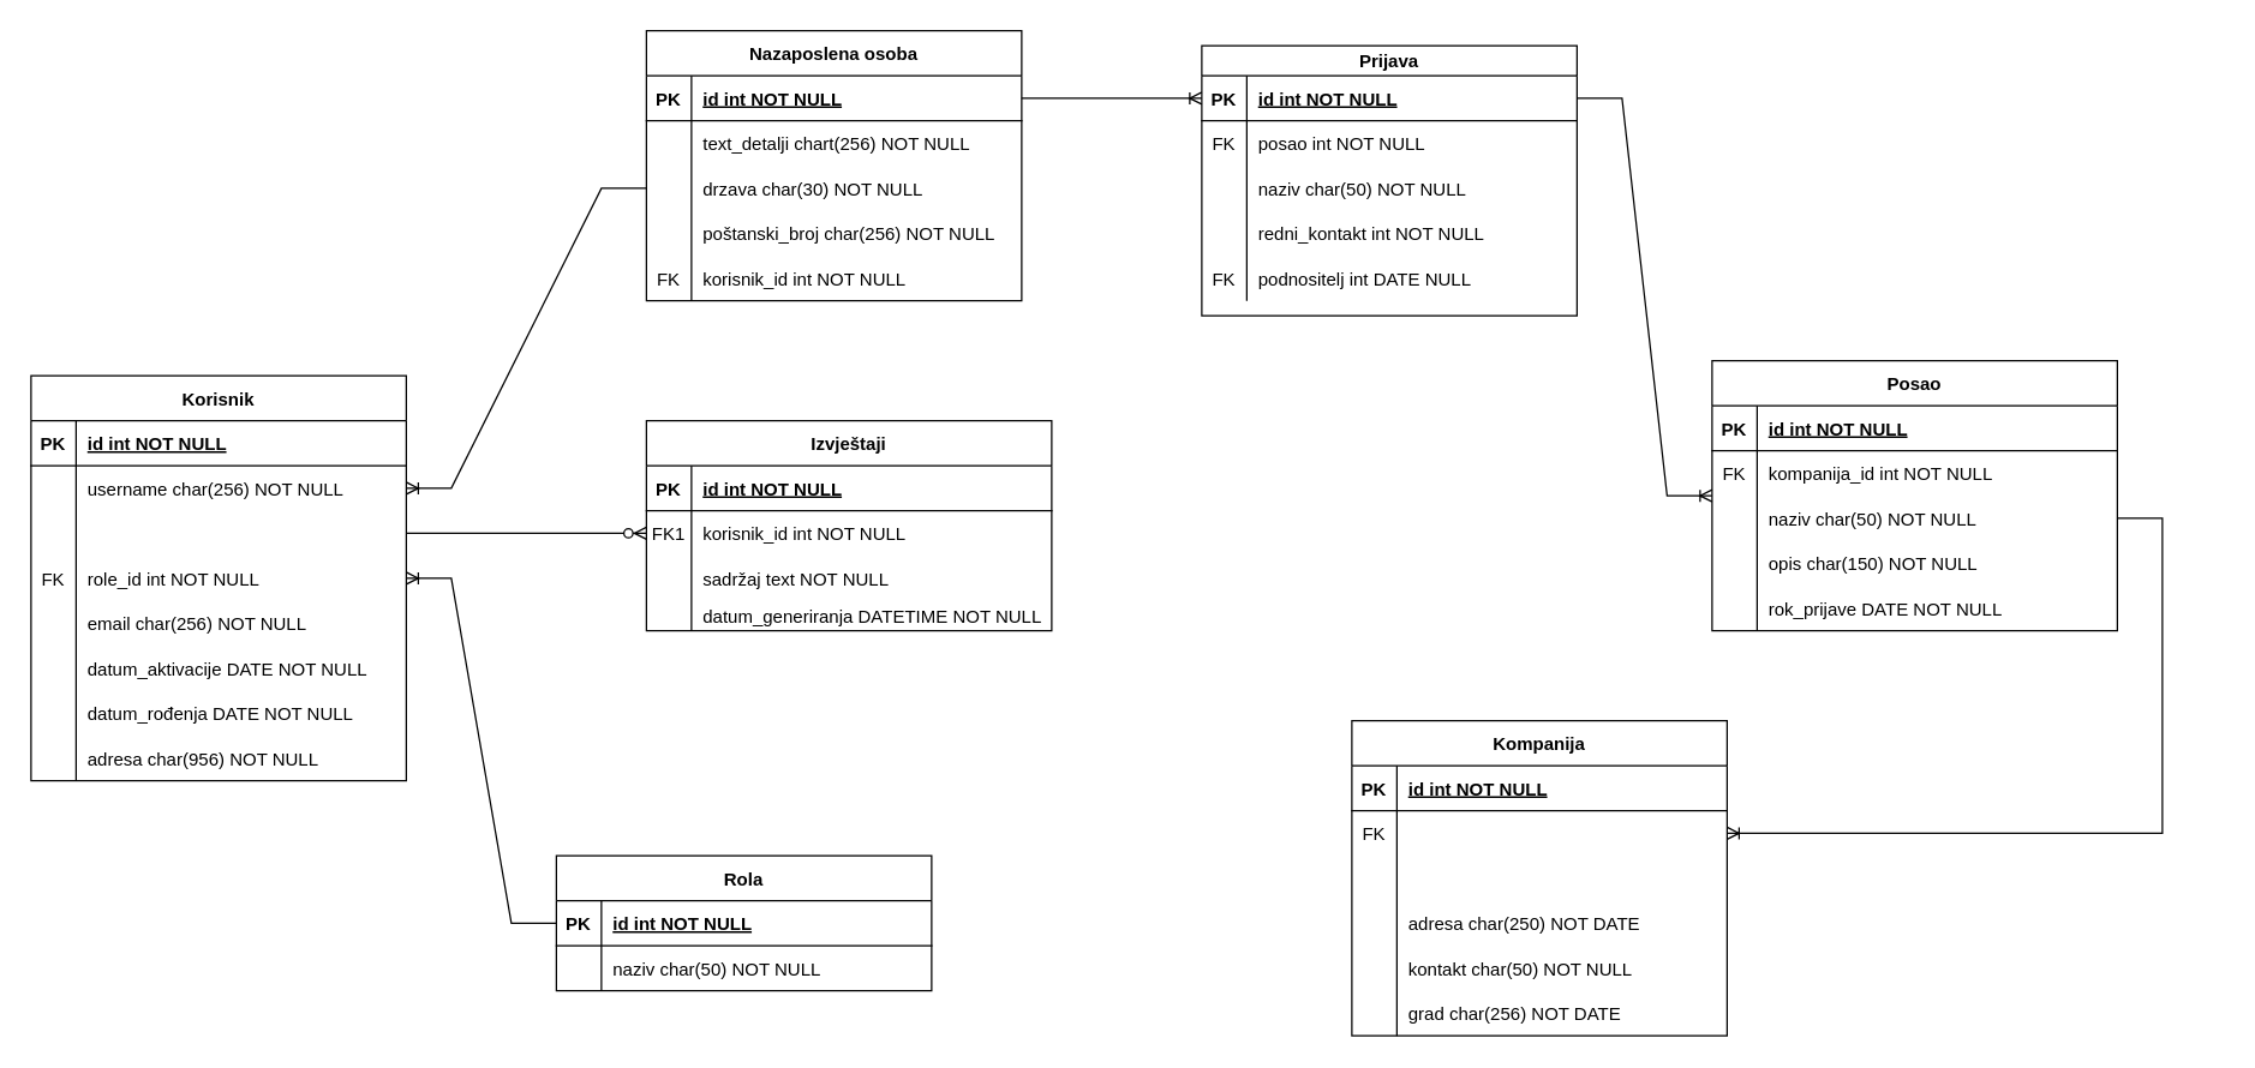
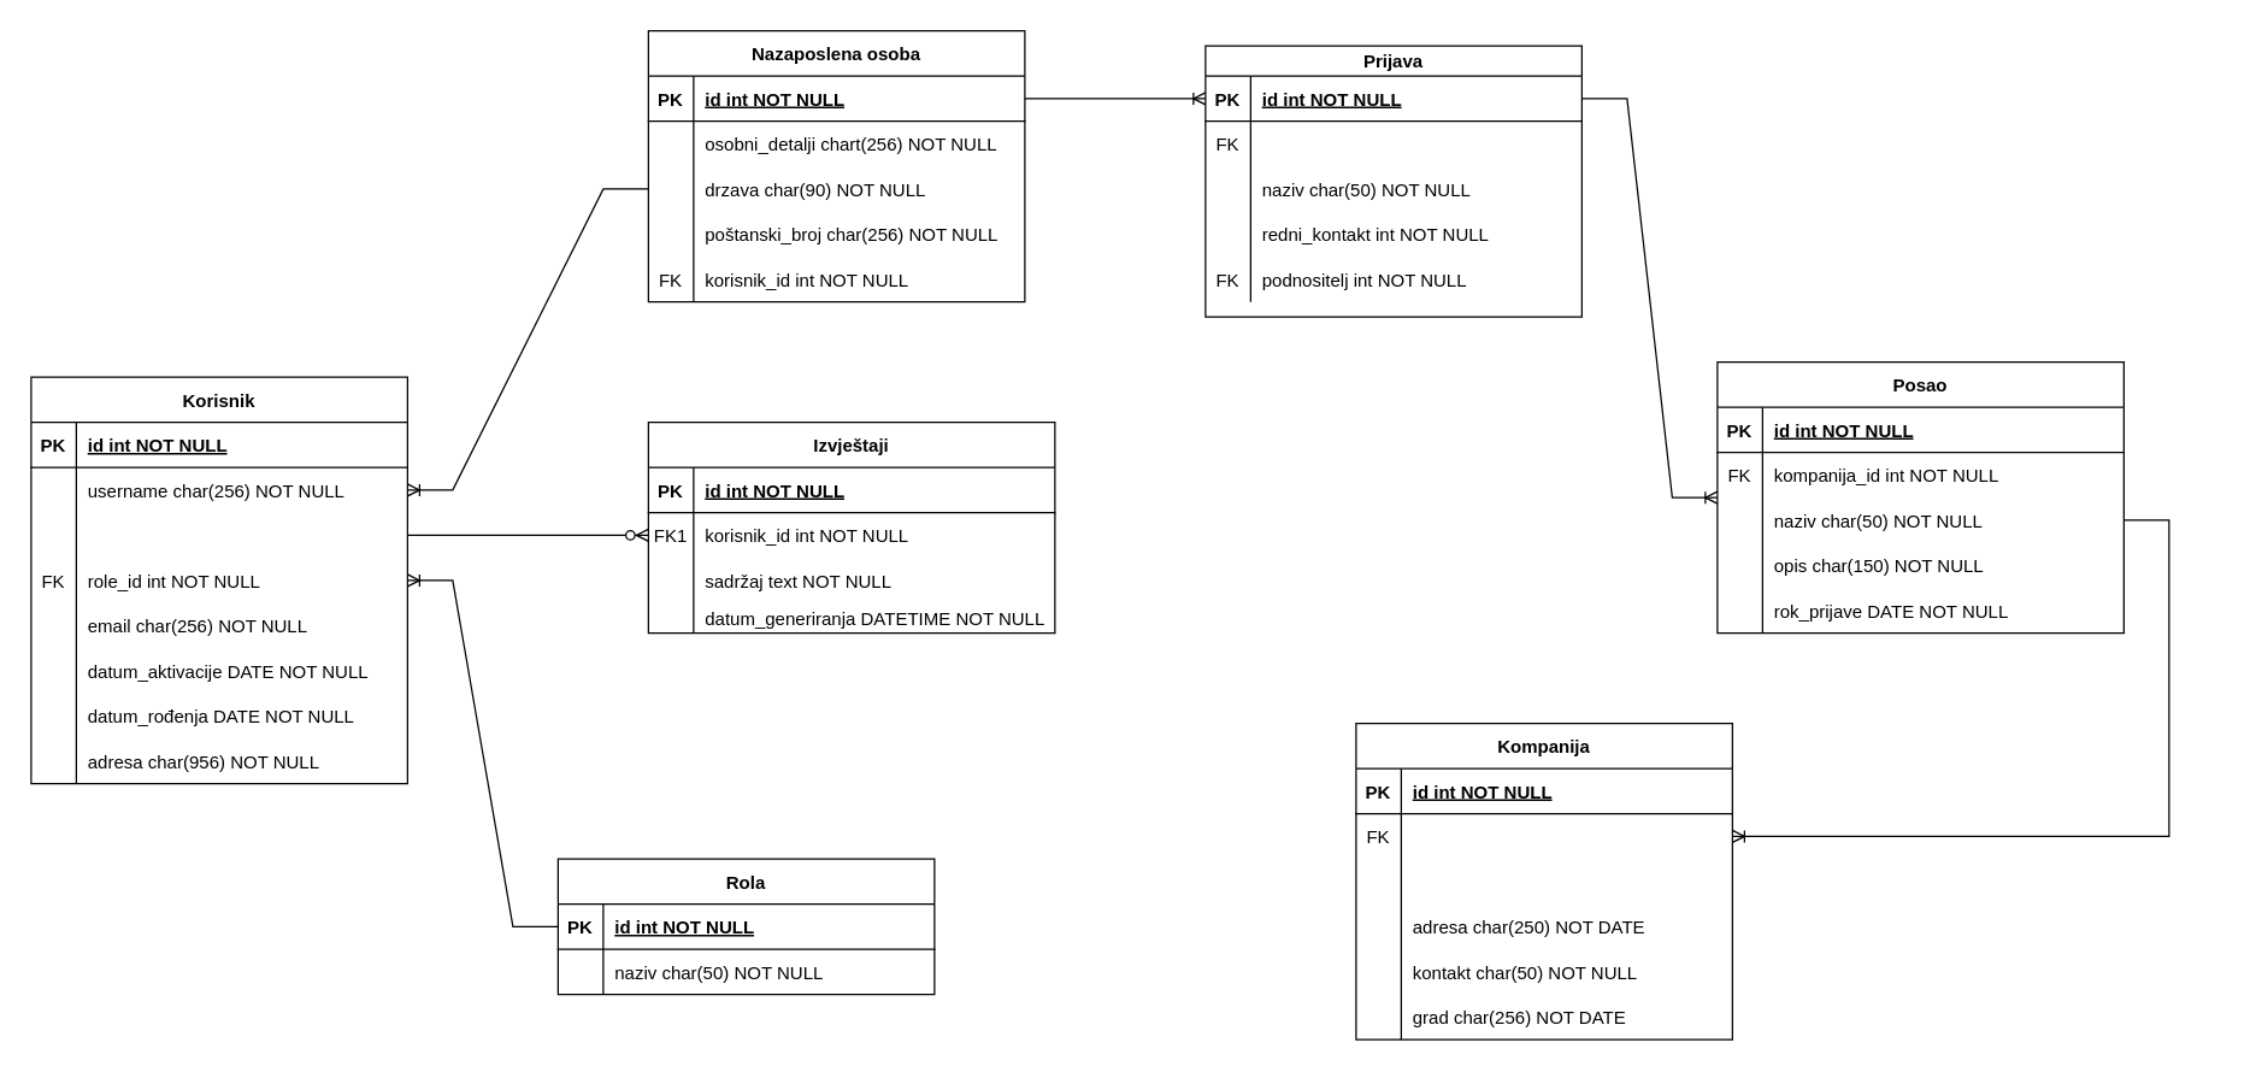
- <mxCell id="107" value="posao int NOT NULL" style="shape=partialRectangle;overflow=hidden;connectable=0;fillColor=none;top=0;left=0;bottom=0;right=0;align=left;spacingLeft=6;" parent="105" vertex="1"><mxGeometry x="30" width="220" height="30" as="geometry"><mxRectangle width="220" height="30" as="alternateBounds" /></mxGeometry></mxCell>
- <mxCell id="8" value="text_detalji chart(256) NOT NULL" style="shape=partialRectangle;overflow=hidden;connectable=0;fillColor=none;top=0;left=0;bottom=0;right=0;align=left;spacingLeft=6;" parent="6" vertex="1"><mxGeometry x="30" width="220" height="30" as="geometry"><mxRectangle width="220" height="30" as="alternateBounds" /></mxGeometry></mxCell>
+ <mxCell id="8" value="osobni_detalji chart(256) NOT NULL" style="shape=partialRectangle;overflow=hidden;connectable=0;fillColor=none;top=0;left=0;bottom=0;right=0;align=left;spacingLeft=6;" parent="6" vertex="1"><mxGeometry x="30" width="220" height="30" as="geometry"><mxRectangle width="220" height="30" as="alternateBounds" /></mxGeometry></mxCell>
- <mxCell id="11" value="drzava char(30) NOT NULL" style="shape=partialRectangle;overflow=hidden;connectable=0;fillColor=none;top=0;left=0;bottom=0;right=0;align=left;spacingLeft=6;" parent="9" vertex="1"><mxGeometry x="30" width="220" height="30" as="geometry"><mxRectangle width="220" height="30" as="alternateBounds" /></mxGeometry></mxCell>
+ <mxCell id="11" value="drzava char(90) NOT NULL" style="shape=partialRectangle;overflow=hidden;connectable=0;fillColor=none;top=0;left=0;bottom=0;right=0;align=left;spacingLeft=6;" parent="9" vertex="1"><mxGeometry x="30" width="220" height="30" as="geometry"><mxRectangle width="220" height="30" as="alternateBounds" /></mxGeometry></mxCell>
- <mxCell id="116" value="podnositelj int DATE NULL" style="shape=partialRectangle;overflow=hidden;connectable=0;fillColor=none;top=0;left=0;bottom=0;right=0;align=left;spacingLeft=6;" vertex="1" parent="114"><mxGeometry x="30" width="220" height="30" as="geometry"><mxRectangle width="220" height="30" as="alternateBounds" /></mxGeometry></mxCell>
+ <mxCell id="116" value="podnositelj int NOT NULL" style="shape=partialRectangle;overflow=hidden;connectable=0;fillColor=none;top=0;left=0;bottom=0;right=0;align=left;spacingLeft=6;" vertex="1" parent="114"><mxGeometry x="30" width="220" height="30" as="geometry"><mxRectangle width="220" height="30" as="alternateBounds" /></mxGeometry></mxCell>
